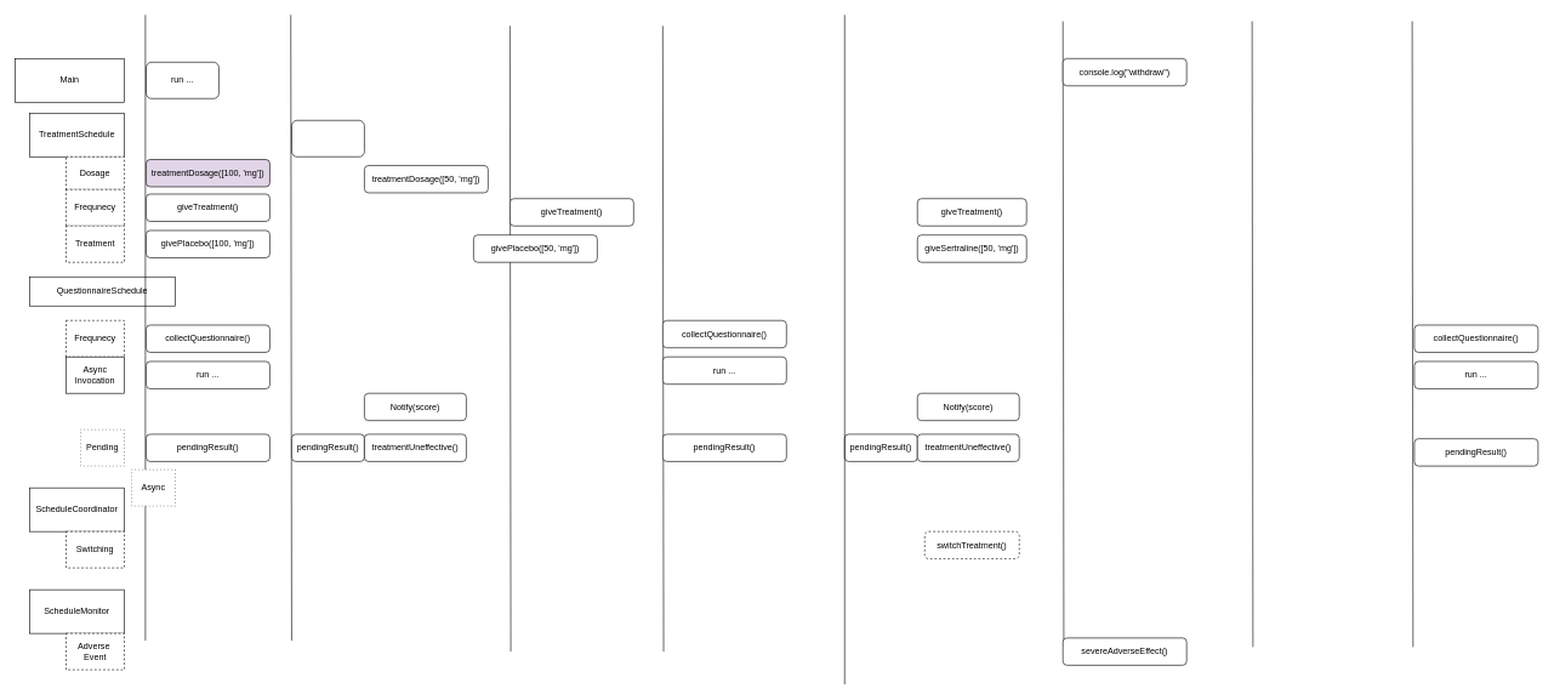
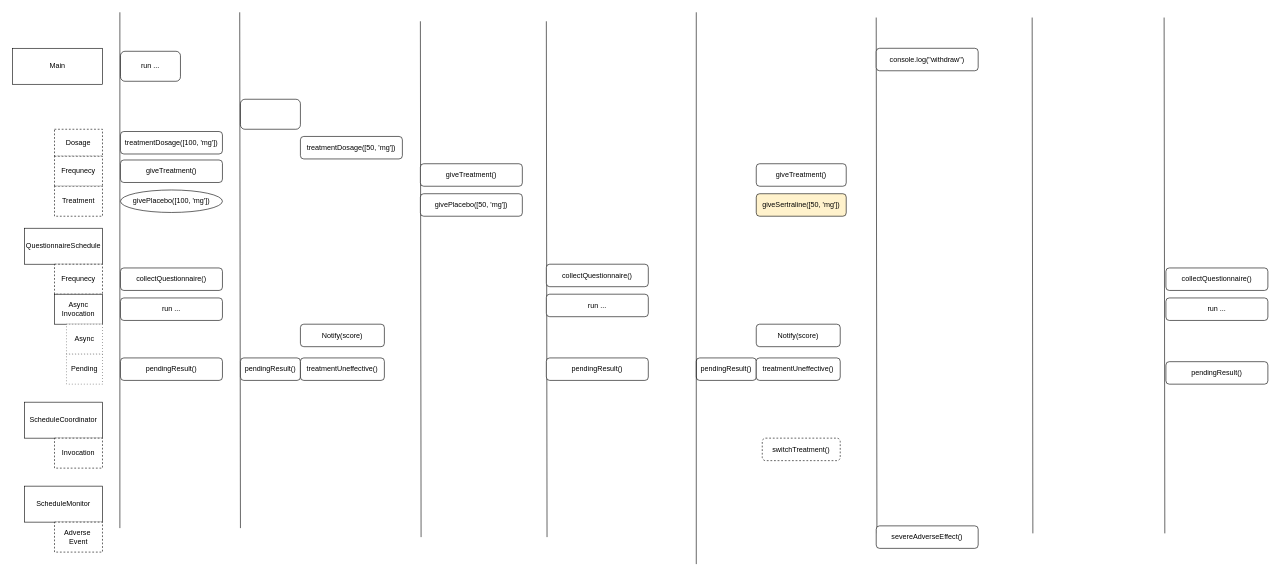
- <mxCell id="3" value="TreatmentSchedule" style="rounded=0;whiteSpace=wrap;html=1;" vertex="1" parent="1"><mxGeometry x="40" y="155" width="130" height="60" as="geometry" /></mxCell>
- <mxCell id="18" value="treatmentDosage([100, 'mg'])" style="rounded=1;whiteSpace=wrap;html=1;fillColor=#e1d5e7;" vertex="1" parent="1"><mxGeometry x="200" y="218.75" width="170" height="37.5" as="geometry" /></mxCell>
+ <mxCell id="18" value="treatmentDosage([100, 'mg'])" style="rounded=1;whiteSpace=wrap;html=1;" vertex="1" parent="1"><mxGeometry x="200" y="218.75" width="170" height="37.5" as="geometry" /></mxCell>
- <mxCell id="20" value="givePlacebo([100, 'mg'])" style="rounded=1;whiteSpace=wrap;html=1;" vertex="1" parent="1"><mxGeometry x="200" y="316.25" width="170" height="37.5" as="geometry" /></mxCell>
+ <mxCell id="20" value="givePlacebo([100, 'mg'])" style="ellipse;whiteSpace=wrap;html=1;" vertex="1" parent="1"><mxGeometry x="200" y="316.25" width="170" height="37.5" as="geometry" /></mxCell>
- <mxCell id="32" value="givePlacebo([50, 'mg'])" style="rounded=1;whiteSpace=wrap;html=1;" vertex="1" parent="1"><mxGeometry x="650" y="322.5" width="170" height="37.5" as="geometry" /></mxCell>
+ <mxCell id="32" value="givePlacebo([50, 'mg'])" style="rounded=1;whiteSpace=wrap;html=1;" vertex="1" parent="1"><mxGeometry x="700" y="322.5" width="170" height="37.5" as="geometry" /></mxCell>
- <mxCell id="43" value="giveSertraline([50, 'mg'])" style="rounded=1;whiteSpace=wrap;html=1;" vertex="1" parent="1"><mxGeometry x="1260" y="322.5" width="150" height="37.5" as="geometry" /></mxCell>
+ <mxCell id="43" value="giveSertraline([50, 'mg'])" style="rounded=1;whiteSpace=wrap;html=1;fillColor=#fff2cc;" vertex="1" parent="1"><mxGeometry x="1260" y="322.5" width="150" height="37.5" as="geometry" /></mxCell>
- <mxCell id="4" value="QuestionnaireSchedule" style="rounded=0;whiteSpace=wrap;html=1;" vertex="1" parent="1"><mxGeometry x="40" y="380" width="200" height="40" as="geometry" /></mxCell>
+ <mxCell id="4" value="QuestionnaireSchedule" style="rounded=0;whiteSpace=wrap;html=1;" vertex="1" parent="1"><mxGeometry x="40" y="380" width="130" height="60" as="geometry" /></mxCell>
- <mxCell id="23" value="Async" style="rounded=0;whiteSpace=wrap;html=1;dashed=1;dashPattern=1 4;" vertex="1" parent="1"><mxGeometry x="180" y="645" width="60" height="50" as="geometry" /></mxCell>
+ <mxCell id="23" value="Async" style="rounded=0;whiteSpace=wrap;html=1;dashed=1;dashPattern=1 4;" vertex="1" parent="1"><mxGeometry x="110" y="540" width="60" height="50" as="geometry" /></mxCell>
- <mxCell id="17" value="Switching" style="rounded=0;whiteSpace=wrap;html=1;dashed=1;" vertex="1" parent="1"><mxGeometry x="90" y="730" width="80" height="50" as="geometry" /></mxCell>
+ <mxCell id="17" value="Invocation" style="rounded=0;whiteSpace=wrap;html=1;dashed=1;" vertex="1" parent="1"><mxGeometry x="90" y="730" width="80" height="50" as="geometry" /></mxCell>
